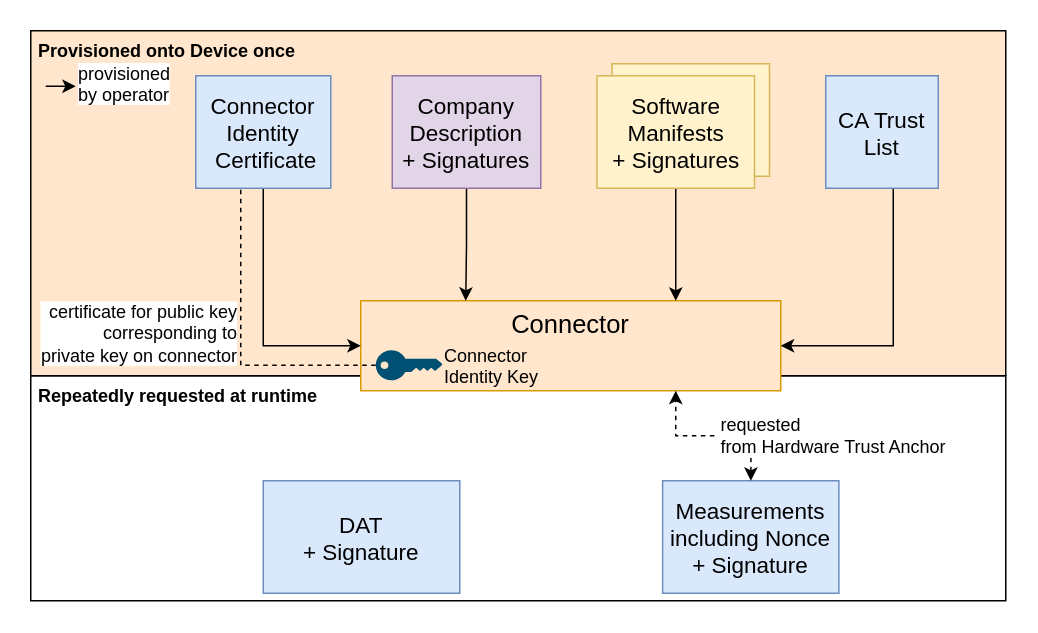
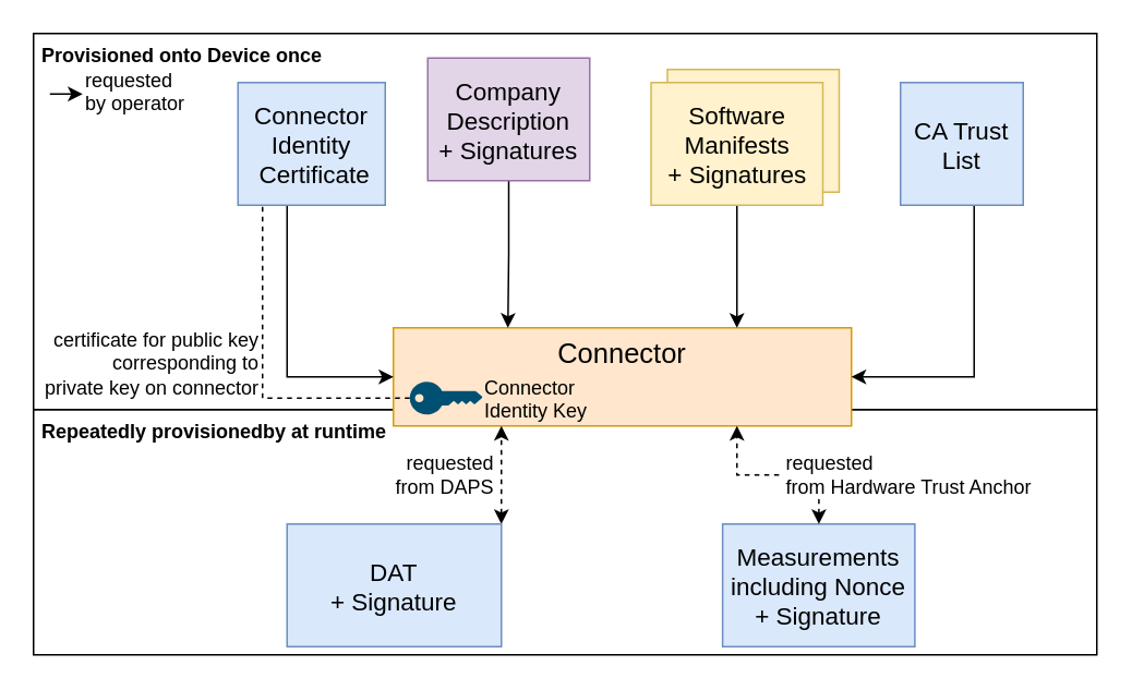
- <mxCell id="23" value="&lt;span style=&quot;color: rgb(0, 0, 0); font-family: helvetica; font-size: 12px; font-style: normal; font-weight: 400; letter-spacing: normal; text-align: left; text-indent: 0px; text-transform: none; word-spacing: 0px; background-color: rgb(255, 255, 255); display: inline; float: none;&quot;&gt;provisioned&lt;/span&gt;&lt;br style=&quot;color: rgb(0, 0, 0); font-family: helvetica; font-size: 12px; font-style: normal; font-weight: 400; letter-spacing: normal; text-align: left; text-indent: 0px; text-transform: none; word-spacing: 0px;&quot;&gt;&lt;span style=&quot;color: rgb(0, 0, 0); font-family: helvetica; font-size: 12px; font-style: normal; font-weight: 400; letter-spacing: normal; text-align: left; text-indent: 0px; text-transform: none; word-spacing: 0px; background-color: rgb(255, 255, 255); display: inline; float: none;&quot;&gt;by operator&lt;/span&gt;" style="text;whiteSpace=wrap;html=1;fontSize=12;" vertex="1" parent="1"><mxGeometry x="50" y="35" width="80" height="38" as="geometry" /></mxCell>
+ <mxCell id="23" value="&lt;span style=&quot;color: rgb(0, 0, 0); font-family: helvetica; font-size: 12px; font-style: normal; font-weight: 400; letter-spacing: normal; text-align: left; text-indent: 0px; text-transform: none; word-spacing: 0px; background-color: rgb(255, 255, 255); display: inline; float: none;&quot;&gt;requested&lt;/span&gt;&lt;br style=&quot;color: rgb(0, 0, 0); font-family: helvetica; font-size: 12px; font-style: normal; font-weight: 400; letter-spacing: normal; text-align: left; text-indent: 0px; text-transform: none; word-spacing: 0px;&quot;&gt;&lt;span style=&quot;color: rgb(0, 0, 0); font-family: helvetica; font-size: 12px; font-style: normal; font-weight: 400; letter-spacing: normal; text-align: left; text-indent: 0px; text-transform: none; word-spacing: 0px; background-color: rgb(255, 255, 255); display: inline; float: none;&quot;&gt;by operator&lt;/span&gt;" style="text;whiteSpace=wrap;html=1;fontSize=12;" vertex="1" parent="1"><mxGeometry x="50" y="35" width="80" height="38" as="geometry" /></mxCell>
- <mxCell id="7" value="&lt;div style=&quot;font-size: 15px&quot;&gt;&lt;/div&gt;Connector Identity&lt;div style=&quot;font-size: 15px&quot;&gt;&amp;nbsp;Certificate&lt;/div&gt;" style="rounded=0;whiteSpace=wrap;html=1;fontSize=15;fillColor=#dae8fc;strokeColor=#6c8ebf;" parent="1" vertex="1"><mxGeometry x="130" y="50" width="90" height="75" as="geometry" /></mxCell>
+ <mxCell id="7" value="&lt;div style=&quot;font-size: 15px&quot;&gt;&lt;/div&gt;Connector Identity&lt;div style=&quot;font-size: 15px&quot;&gt;&amp;nbsp;Certificate&lt;/div&gt;" style="rounded=0;whiteSpace=wrap;html=1;fontSize=15;fillColor=#dae8fc;strokeColor=#6c8ebf;" parent="1" vertex="1"><mxGeometry x="145" y="50" width="90" height="75" as="geometry" /></mxCell>
- <mxCell id="9" value="&lt;div style=&quot;font-size: 15px&quot;&gt;Company Description&lt;/div&gt;&lt;div style=&quot;font-size: 15px&quot;&gt;+ Signatures&lt;/div&gt;" style="rounded=0;whiteSpace=wrap;html=1;fontSize=15;fillColor=#e1d5e7;strokeColor=#9673a6;" parent="1" vertex="1"><mxGeometry x="261" y="50" width="99" height="75" as="geometry" /></mxCell>
+ <mxCell id="9" value="&lt;div style=&quot;font-size: 15px&quot;&gt;Company Description&lt;/div&gt;&lt;div style=&quot;font-size: 15px&quot;&gt;+ Signatures&lt;/div&gt;" style="rounded=0;whiteSpace=wrap;html=1;fontSize=15;fillColor=#e1d5e7;strokeColor=#9673a6;" parent="1" vertex="1"><mxGeometry x="261" y="35" width="99" height="75" as="geometry" /></mxCell>
- <mxCell id="3" value="&amp;nbsp;Provisioned onto Device once" style="rounded=0;whiteSpace=wrap;html=1;labelBackgroundColor=none;fontSize=12;align=left;verticalAlign=top;fontStyle=1;fillColor=#ffe6cc;" vertex="1" parent="1"><mxGeometry x="20" y="20" width="650" height="230" as="geometry" /></mxCell>
+ <mxCell id="3" value="&amp;nbsp;Provisioned onto Device once" style="rounded=0;whiteSpace=wrap;html=1;labelBackgroundColor=none;fontSize=12;align=left;verticalAlign=top;fontStyle=1" vertex="1" parent="1"><mxGeometry x="20" y="20" width="650" height="230" as="geometry" /></mxCell>
- <mxCell id="2" value="&amp;nbsp;Repeatedly requested at runtime" style="rounded=0;whiteSpace=wrap;html=1;labelBackgroundColor=none;fontSize=12;align=left;verticalAlign=top;fontStyle=1" vertex="1" parent="1"><mxGeometry x="20" y="250" width="650" height="150" as="geometry" /></mxCell>
+ <mxCell id="2" value="&amp;nbsp;Repeatedly provisionedby at runtime" style="rounded=0;whiteSpace=wrap;html=1;labelBackgroundColor=none;fontSize=12;align=left;verticalAlign=top;fontStyle=1" vertex="1" parent="1"><mxGeometry x="20" y="250" width="650" height="150" as="geometry" /></mxCell>
+ <mxCell id="18" value="requested&amp;nbsp;&lt;br style=&quot;font-size: 12px;&quot;&gt;from DAPS&amp;nbsp;" style="edgeStyle=orthogonalEdgeStyle;rounded=0;orthogonalLoop=1;jettySize=auto;html=1;fontSize=12;endArrow=classic;endFill=1;startArrow=classic;startFill=1;dashed=1;align=right;" edge="1" parent="1" source="19" target="5"><mxGeometry relative="1" as="geometry"><mxPoint x="306" y="290" as="targetPoint" /><Array as="points"><mxPoint x="306" y="280" /><mxPoint x="306" y="280" /></Array></mxGeometry></mxCell>
